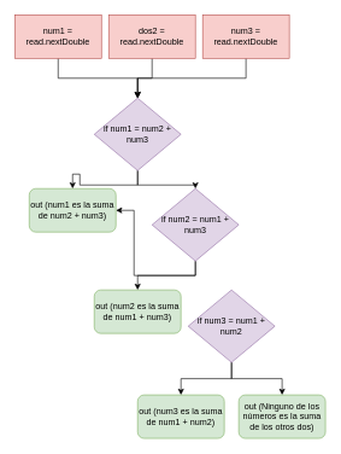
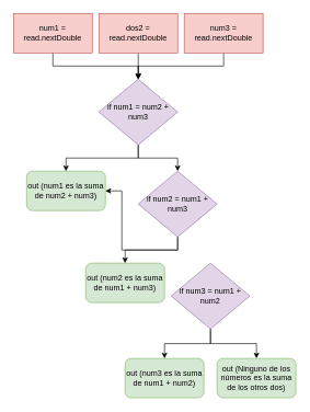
- <mxCell id="10" value="if num1 = num2 + num3" style="rhombus;whiteSpace=wrap;html=1;fillColor=#e1d5e7;strokeColor=#9673a6;" vertex="1" parent="1"><mxGeometry x="130" y="135" width="120" height="100" as="geometry" /></mxCell>
+ <mxCell id="10" value="if num1 = num2 + num3" style="rhombus;whiteSpace=wrap;html=1;fillColor=#e1d5e7;strokeColor=#9673a6;" vertex="1" parent="1"><mxGeometry x="150" y="120" width="120" height="100" as="geometry" /></mxCell>
